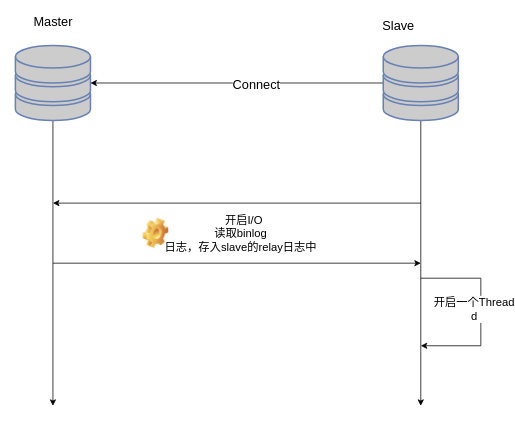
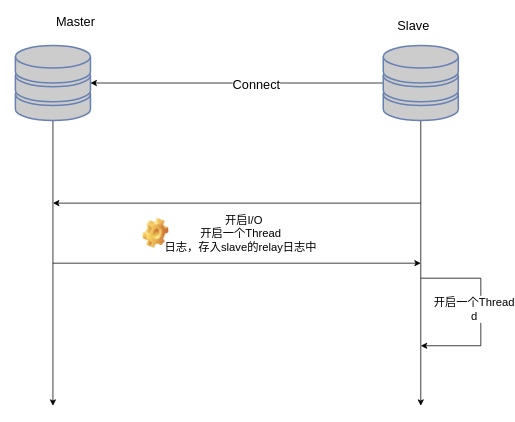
- <mxCell id="8" value="&lt;font style=&quot;font-size: 17px&quot;&gt;Master&lt;/font&gt;" style="text;html=1;align=center;verticalAlign=middle;resizable=0;points=[];autosize=1;strokeColor=none;fillColor=none;" vertex="1" parent="1"><mxGeometry x="35" y="20" width="70" height="20" as="geometry" /></mxCell>
+ <mxCell id="8" value="&lt;font style=&quot;font-size: 17px&quot;&gt;Master&lt;/font&gt;" style="text;html=1;align=center;verticalAlign=middle;resizable=0;points=[];autosize=1;strokeColor=none;fillColor=none;" vertex="1" parent="1"><mxGeometry x="65" y="20" width="70" height="20" as="geometry" /></mxCell>
- <mxCell id="9" value="Slave" style="text;html=1;align=center;verticalAlign=middle;resizable=0;points=[];autosize=1;strokeColor=none;fillColor=none;fontSize=17;" vertex="1" parent="1"><mxGeometry x="500" y="20" width="60" height="30" as="geometry" /></mxCell>
+ <mxCell id="9" value="Slave" style="text;html=1;align=center;verticalAlign=middle;resizable=0;points=[];autosize=1;strokeColor=none;fillColor=none;fontSize=17;" vertex="1" parent="1"><mxGeometry x="520" y="20" width="60" height="30" as="geometry" /></mxCell>
- <mxCell id="13" value="&lt;span&gt;&amp;nbsp; 开启I/O&lt;/span&gt;&lt;br&gt;&lt;span&gt;读取binlog&lt;/span&gt;&lt;br&gt;&lt;span&gt;日志，存入slave的relay日志中&lt;/span&gt;" style="text;html=1;align=center;verticalAlign=middle;resizable=0;points=[];autosize=1;strokeColor=none;fillColor=none;fontSize=15;" vertex="1" parent="1"><mxGeometry x="210" y="280" width="220" height="60" as="geometry" /></mxCell>
+ <mxCell id="13" value="&lt;span&gt;&amp;nbsp; 开启I/O&lt;/span&gt;&lt;br&gt;&lt;span&gt;开启一个Thread&lt;/span&gt;&lt;br&gt;&lt;span&gt;日志，存入slave的relay日志中&lt;/span&gt;" style="text;html=1;align=center;verticalAlign=middle;resizable=0;points=[];autosize=1;strokeColor=none;fillColor=none;fontSize=15;" vertex="1" parent="1"><mxGeometry x="210" y="280" width="220" height="60" as="geometry" /></mxCell>
